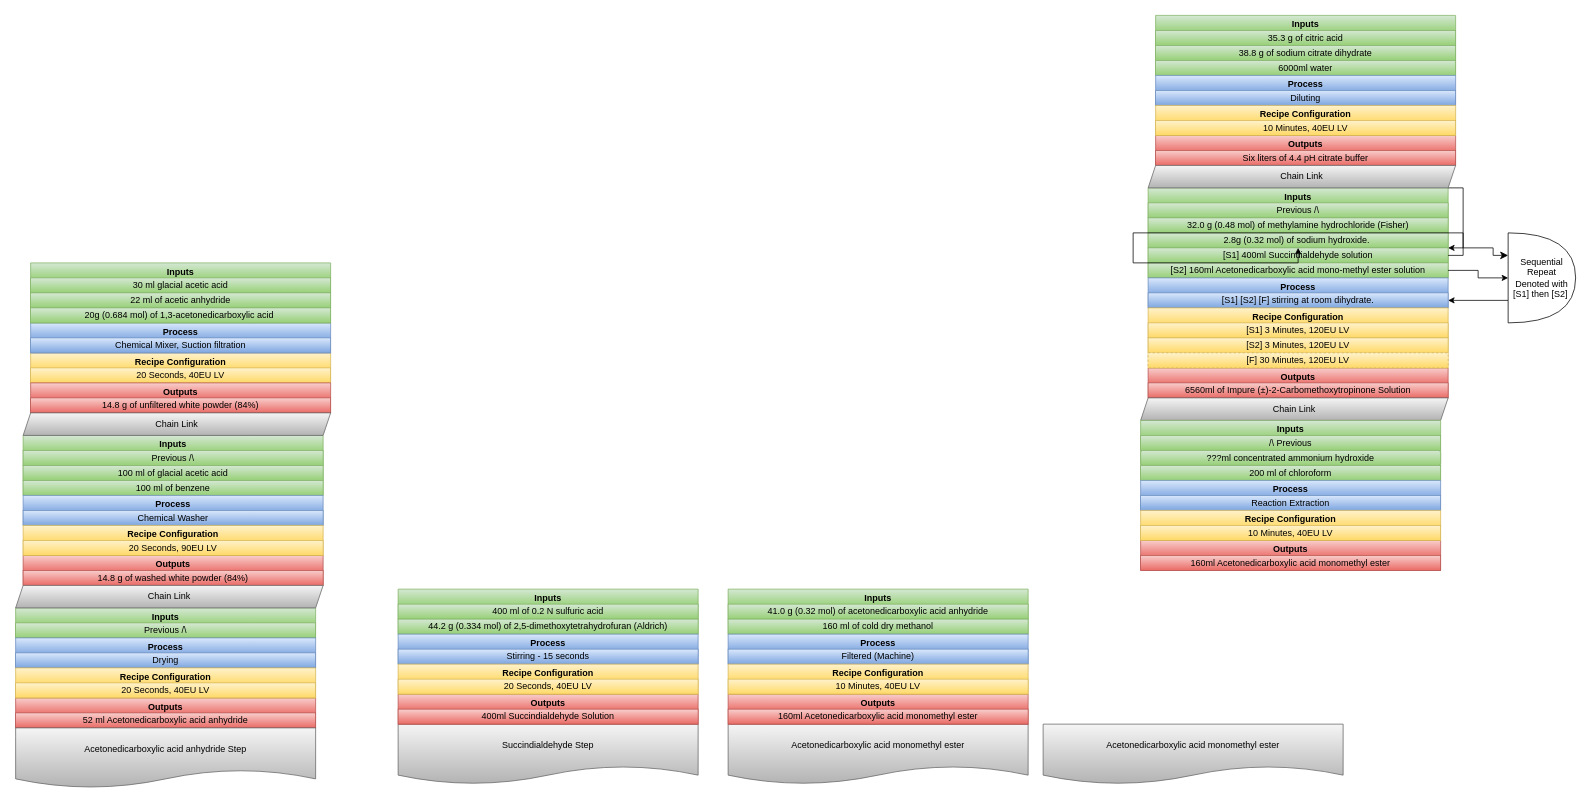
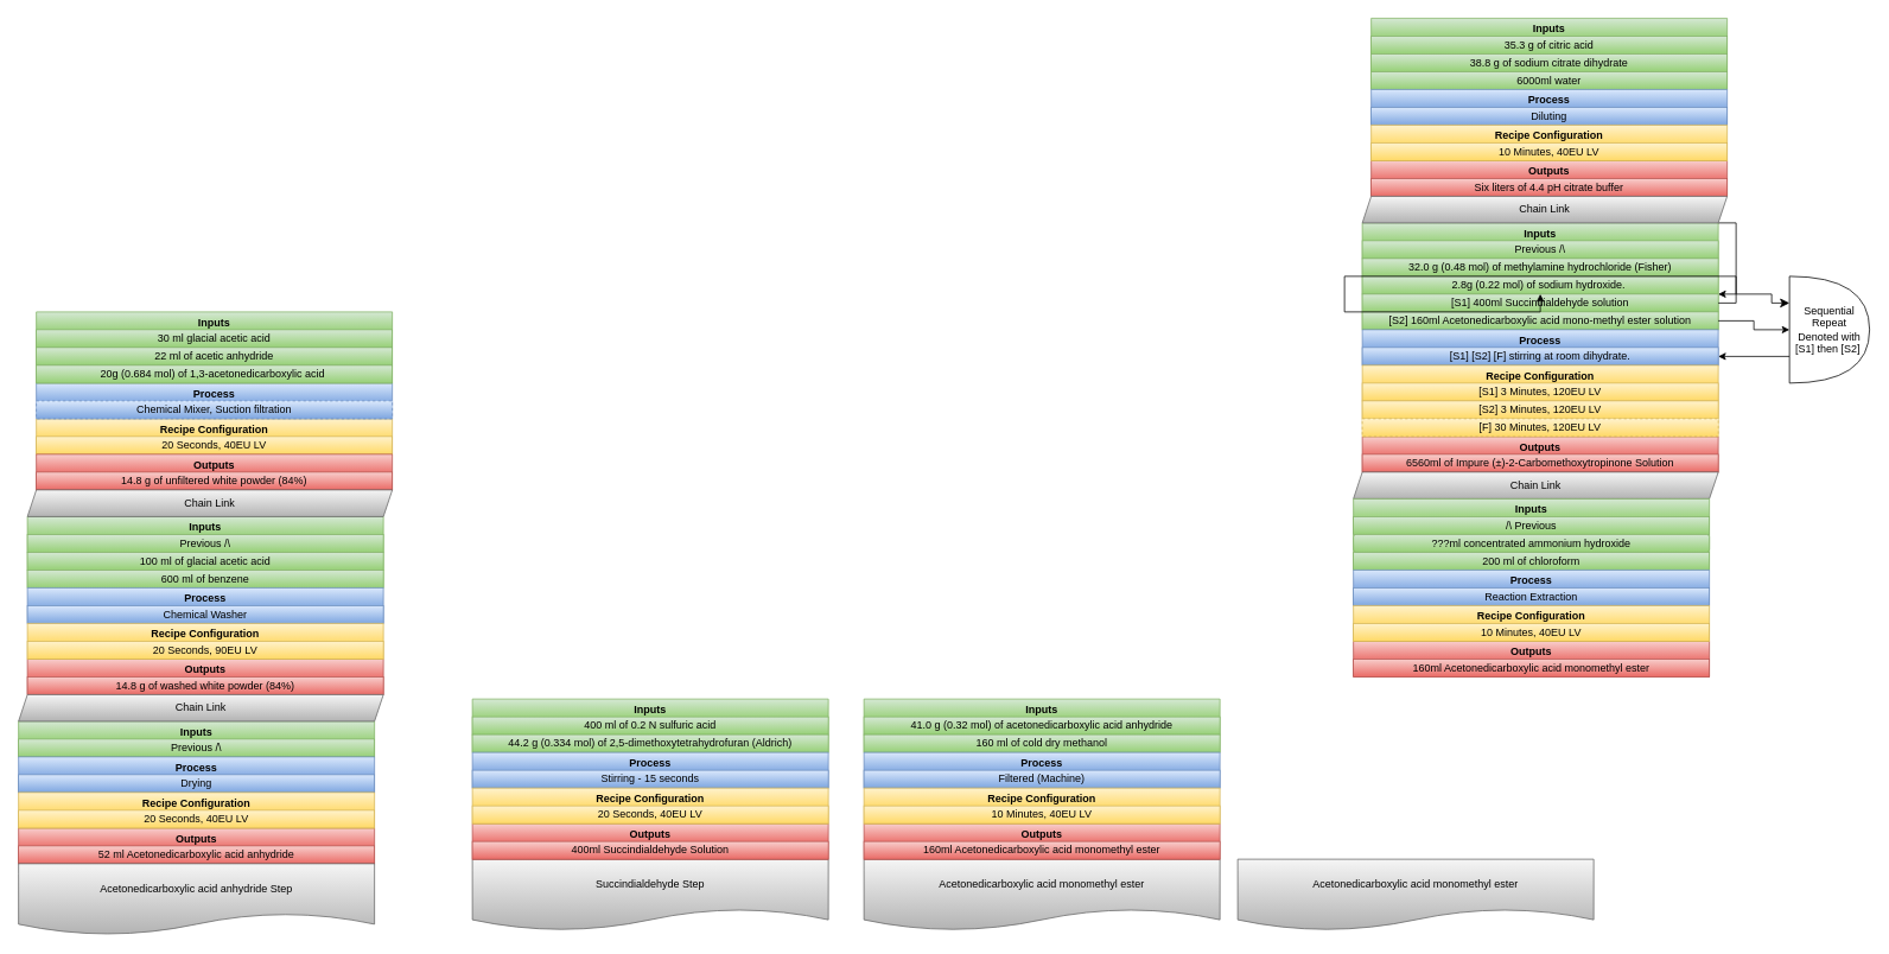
- <mxCell id="83" value="2.8g (0.32 mol) of sodium hydroxide.&amp;nbsp;" style="rounded=0;whiteSpace=wrap;html=1;fillColor=#d5e8d4;strokeColor=#82b366;gradientColor=#97d077;" vertex="1" parent="79"><mxGeometry y="60" width="400" height="20" as="geometry" /></mxCell>
+ <mxCell id="83" value="2.8g (0.22 mol) of sodium hydroxide.&amp;nbsp;" style="rounded=0;whiteSpace=wrap;html=1;fillColor=#d5e8d4;strokeColor=#82b366;gradientColor=#97d077;" vertex="1" parent="79"><mxGeometry y="60" width="400" height="20" as="geometry" /></mxCell>
- <mxCell id="34" value="Chemical Mixer, Suction filtration" style="rounded=0;whiteSpace=wrap;html=1;fillColor=#dae8fc;strokeColor=#6c8ebf;gradientColor=#7ea6e0;" parent="33" vertex="1"><mxGeometry y="20" width="400" height="20" as="geometry" /></mxCell>
+ <mxCell id="34" value="Chemical Mixer, Suction filtration" style="rounded=0;whiteSpace=wrap;html=1;fillColor=#dae8fc;strokeColor=#6c8ebf;gradientColor=#7ea6e0;dashed=1;" parent="33" vertex="1"><mxGeometry y="20" width="400" height="20" as="geometry" /></mxCell>
- <mxCell id="10" value="100 ml of benzene" style="rounded=0;whiteSpace=wrap;html=1;fillColor=#d5e8d4;strokeColor=#82b366;gradientColor=#97d077;" parent="6" vertex="1"><mxGeometry y="60" width="400" height="20" as="geometry" /></mxCell>
+ <mxCell id="10" value="600 ml of benzene" style="rounded=0;whiteSpace=wrap;html=1;fillColor=#d5e8d4;strokeColor=#82b366;gradientColor=#97d077;" parent="6" vertex="1"><mxGeometry y="60" width="400" height="20" as="geometry" /></mxCell>
